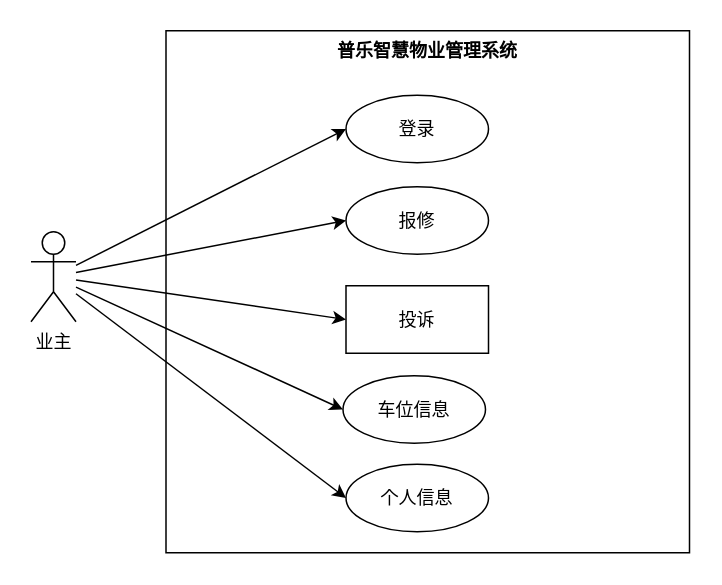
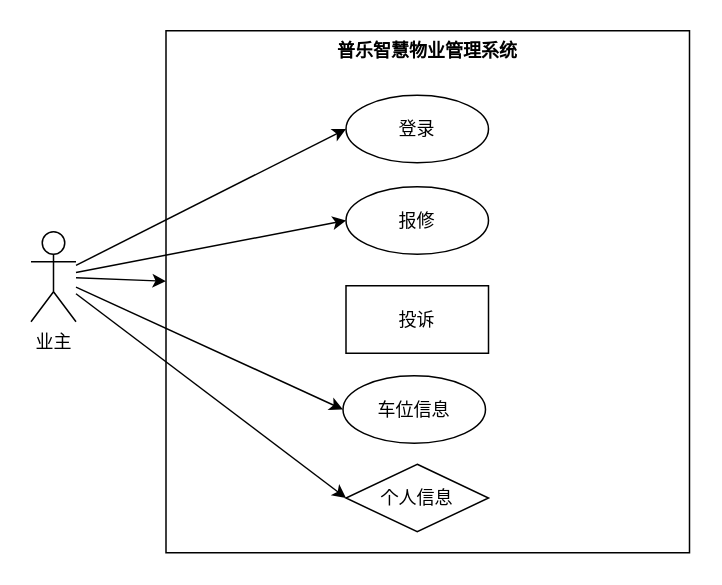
- <mxCell id="5" style="edgeStyle=none;rounded=0;orthogonalLoop=1;jettySize=auto;html=1;entryX=0;entryY=0.5;entryDx=0;entryDy=0;" edge="1" parent="1" source="8" target="11"><mxGeometry relative="1" as="geometry" /></mxCell>
+ <mxCell id="5" style="edgeStyle=none;rounded=0;orthogonalLoop=1;jettySize=auto;html=1;" edge="1" parent="1" source="8" target="2"><mxGeometry relative="1" as="geometry" /></mxCell>
- <mxCell id="12" value="个人信息" style="ellipse;whiteSpace=wrap;html=1;" vertex="1" parent="1"><mxGeometry x="230" y="309" width="95" height="45" as="geometry" /></mxCell>
+ <mxCell id="12" value="个人信息" style="rhombus;whiteSpace=wrap;html=1;" vertex="1" parent="1"><mxGeometry x="230" y="309" width="95" height="45" as="geometry" /></mxCell>
